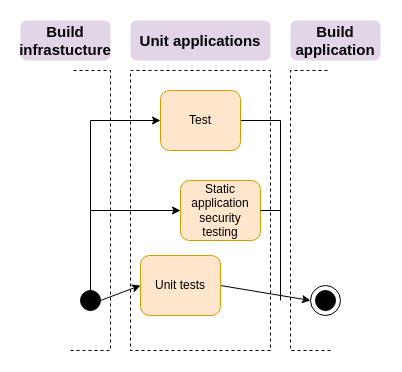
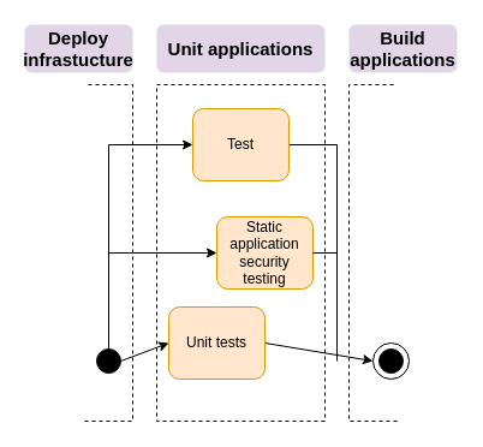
- <mxCell id="12" value="Build infrastucture" style="text;html=1;strokeColor=none;fillColor=#e1d5e7;align=center;verticalAlign=middle;whiteSpace=wrap;rounded=1;dashed=1;fontStyle=1;fontSize=15;" parent="1" vertex="1"><mxGeometry x="20" y="20" width="90" height="40" as="geometry" /></mxCell>
+ <mxCell id="12" value="Deploy infrastucture" style="text;html=1;strokeColor=none;fillColor=#e1d5e7;align=center;verticalAlign=middle;whiteSpace=wrap;rounded=1;dashed=1;fontStyle=1;fontSize=15;" parent="1" vertex="1"><mxGeometry x="20" y="20" width="90" height="40" as="geometry" /></mxCell>
- <mxCell id="7" value="Build application" style="text;html=1;strokeColor=none;fillColor=#e1d5e7;align=center;verticalAlign=middle;whiteSpace=wrap;rounded=1;dashed=1;fontStyle=1;fontSize=15;" parent="1" vertex="1"><mxGeometry x="290" y="20" width="90" height="40" as="geometry" /></mxCell>
+ <mxCell id="7" value="Build applications" style="text;html=1;strokeColor=none;fillColor=#e1d5e7;align=center;verticalAlign=middle;whiteSpace=wrap;rounded=1;dashed=1;fontStyle=1;fontSize=15;" parent="1" vertex="1"><mxGeometry x="290" y="20" width="90" height="40" as="geometry" /></mxCell>
